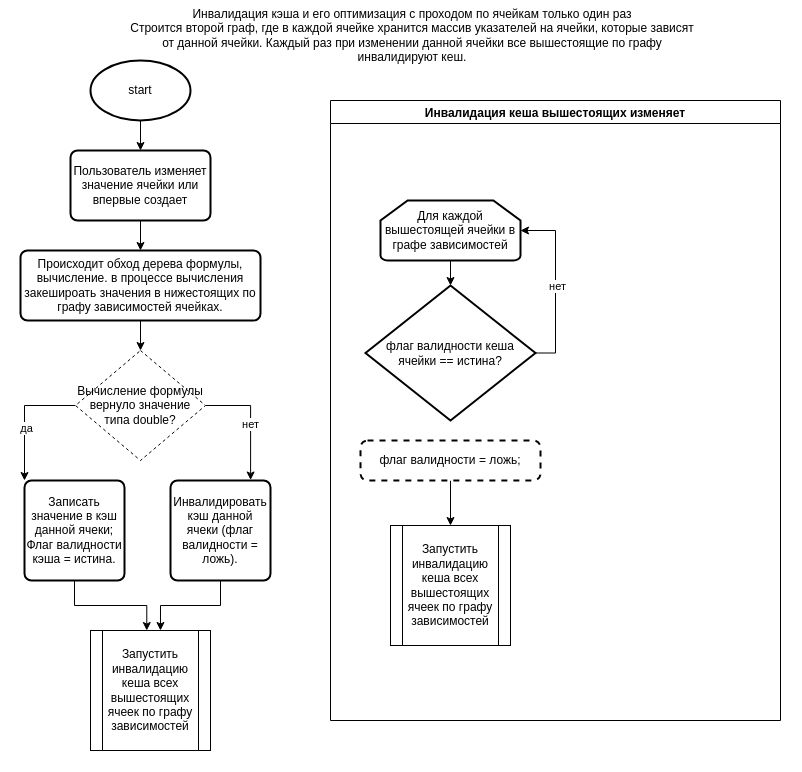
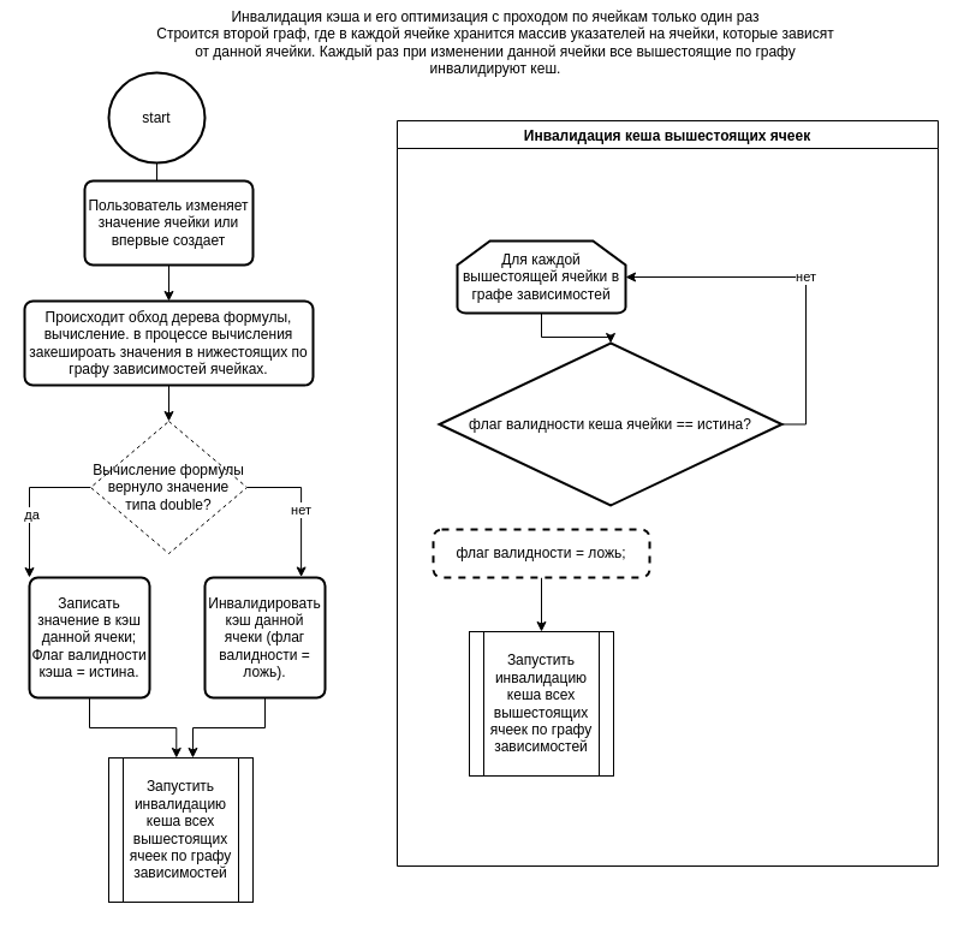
- <mxCell id="4" value="start" style="strokeWidth=2;html=1;shape=mxgraph.flowchart.start_1;whiteSpace=wrap;" parent="1" vertex="1"><mxGeometry x="90" y="60" width="100" height="60" as="geometry" /></mxCell>
+ <mxCell id="4" value="start" style="strokeWidth=2;html=1;shape=mxgraph.flowchart.start_1;whiteSpace=wrap;" parent="1" vertex="1"><mxGeometry x="90" y="60" width="80" height="75" as="geometry" /></mxCell>
- <mxCell id="19" value="Инвалидация кеша вышестоящих изменяет" style="swimlane;startSize=23;" parent="1" vertex="1"><mxGeometry x="330" y="100" width="450" height="620" as="geometry" /></mxCell>
+ <mxCell id="19" value="Инвалидация кеша вышестоящих ячеек" style="swimlane;startSize=23;" parent="1" vertex="1"><mxGeometry x="330" y="100" width="450" height="620" as="geometry" /></mxCell>
- <mxCell id="24" value="флаг валидности кеша ячейки == истина?" style="strokeWidth=2;html=1;shape=mxgraph.flowchart.decision;whiteSpace=wrap;" vertex="1" parent="19"><mxGeometry x="35" y="185" width="170" height="135" as="geometry" /></mxCell>
+ <mxCell id="24" value="флаг валидности кеша ячейки == истина?" style="strokeWidth=2;html=1;shape=mxgraph.flowchart.decision;whiteSpace=wrap;" vertex="1" parent="19"><mxGeometry x="35" y="185" width="285" height="135" as="geometry" /></mxCell>
